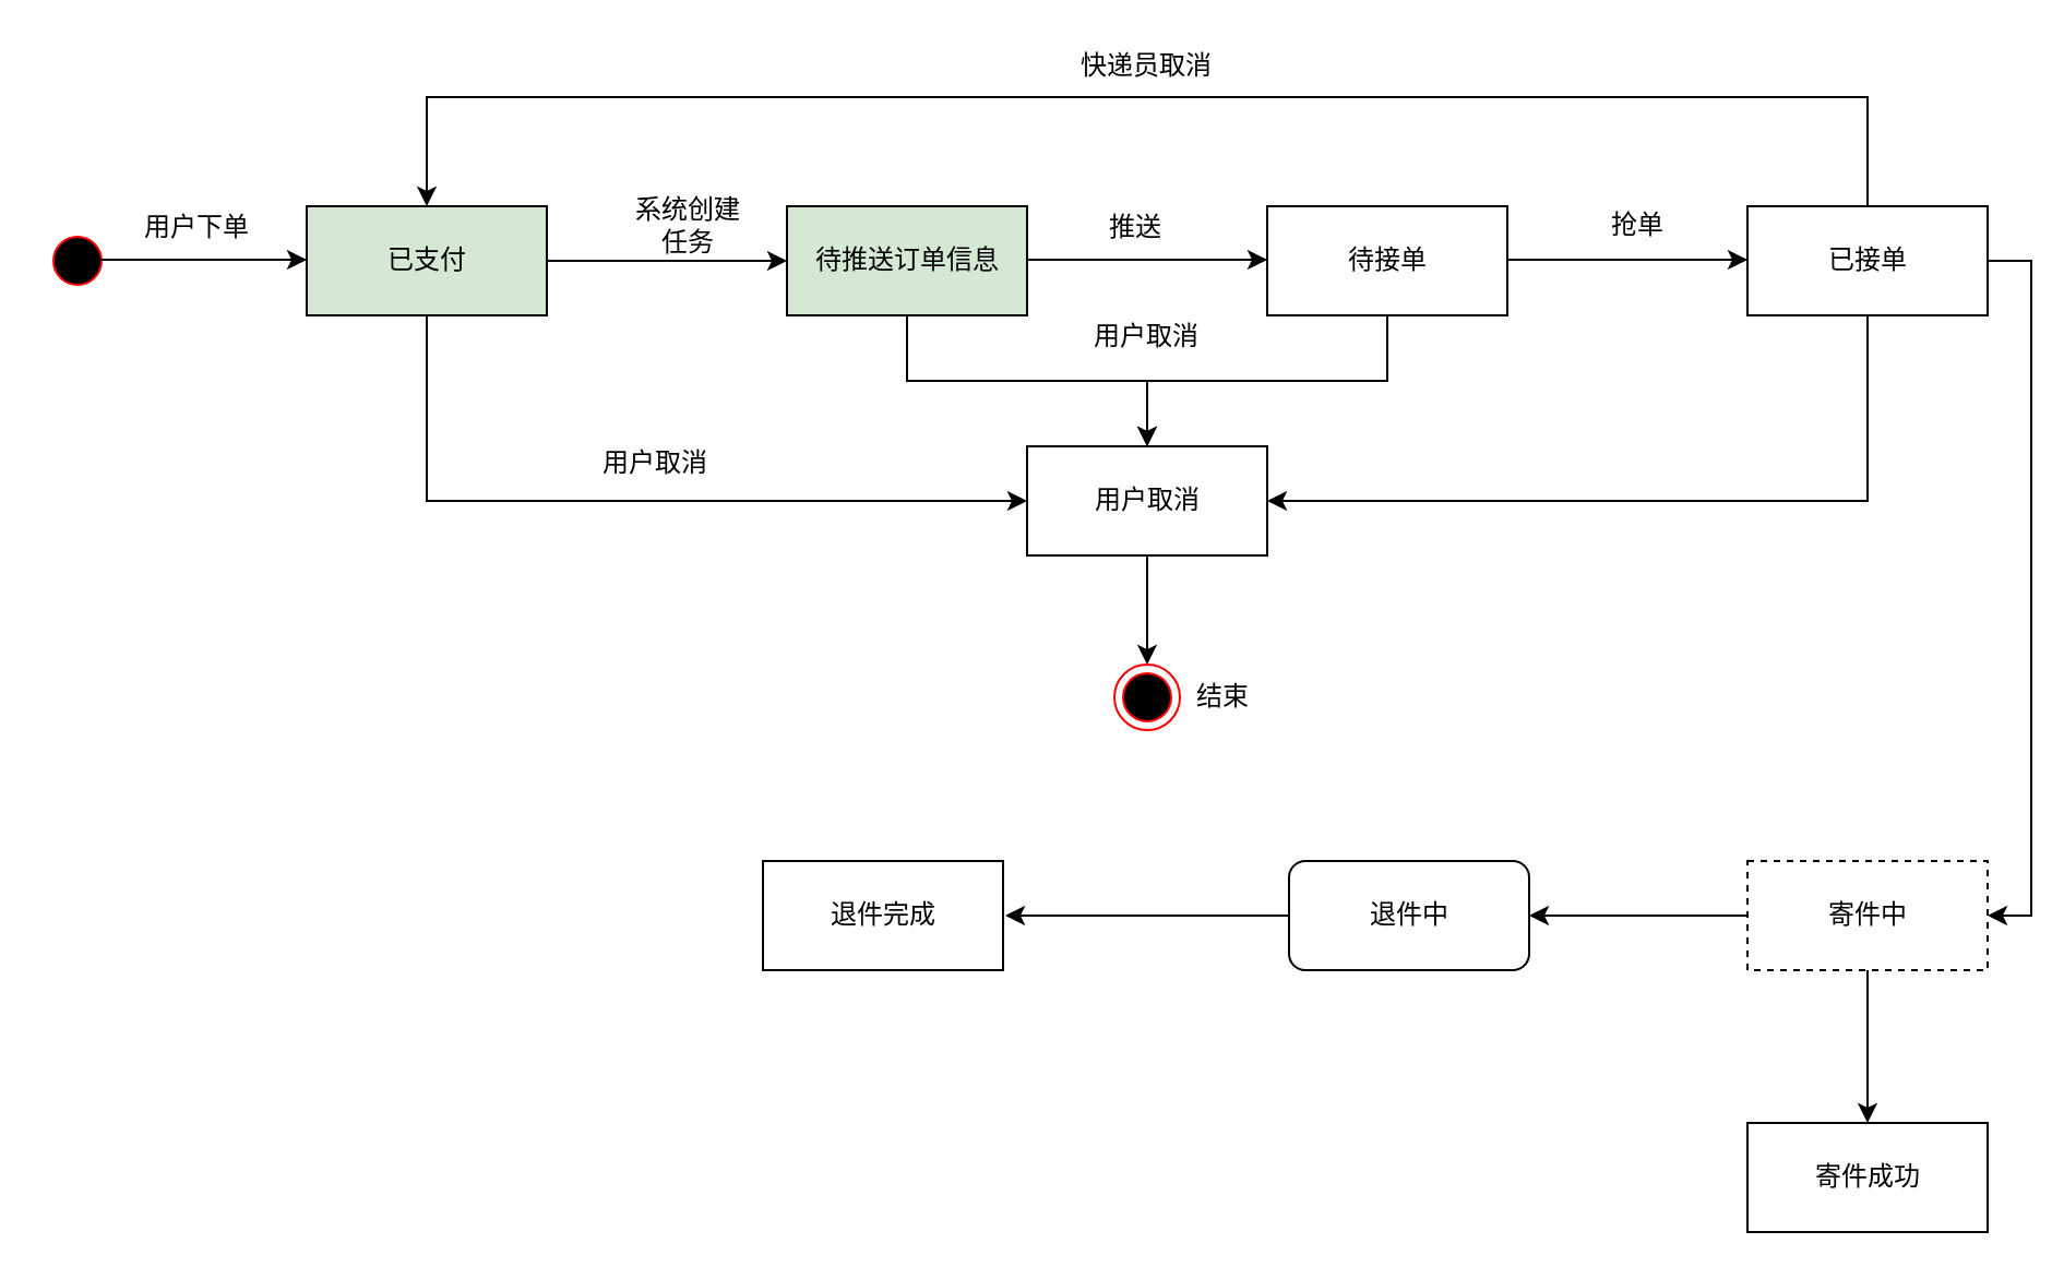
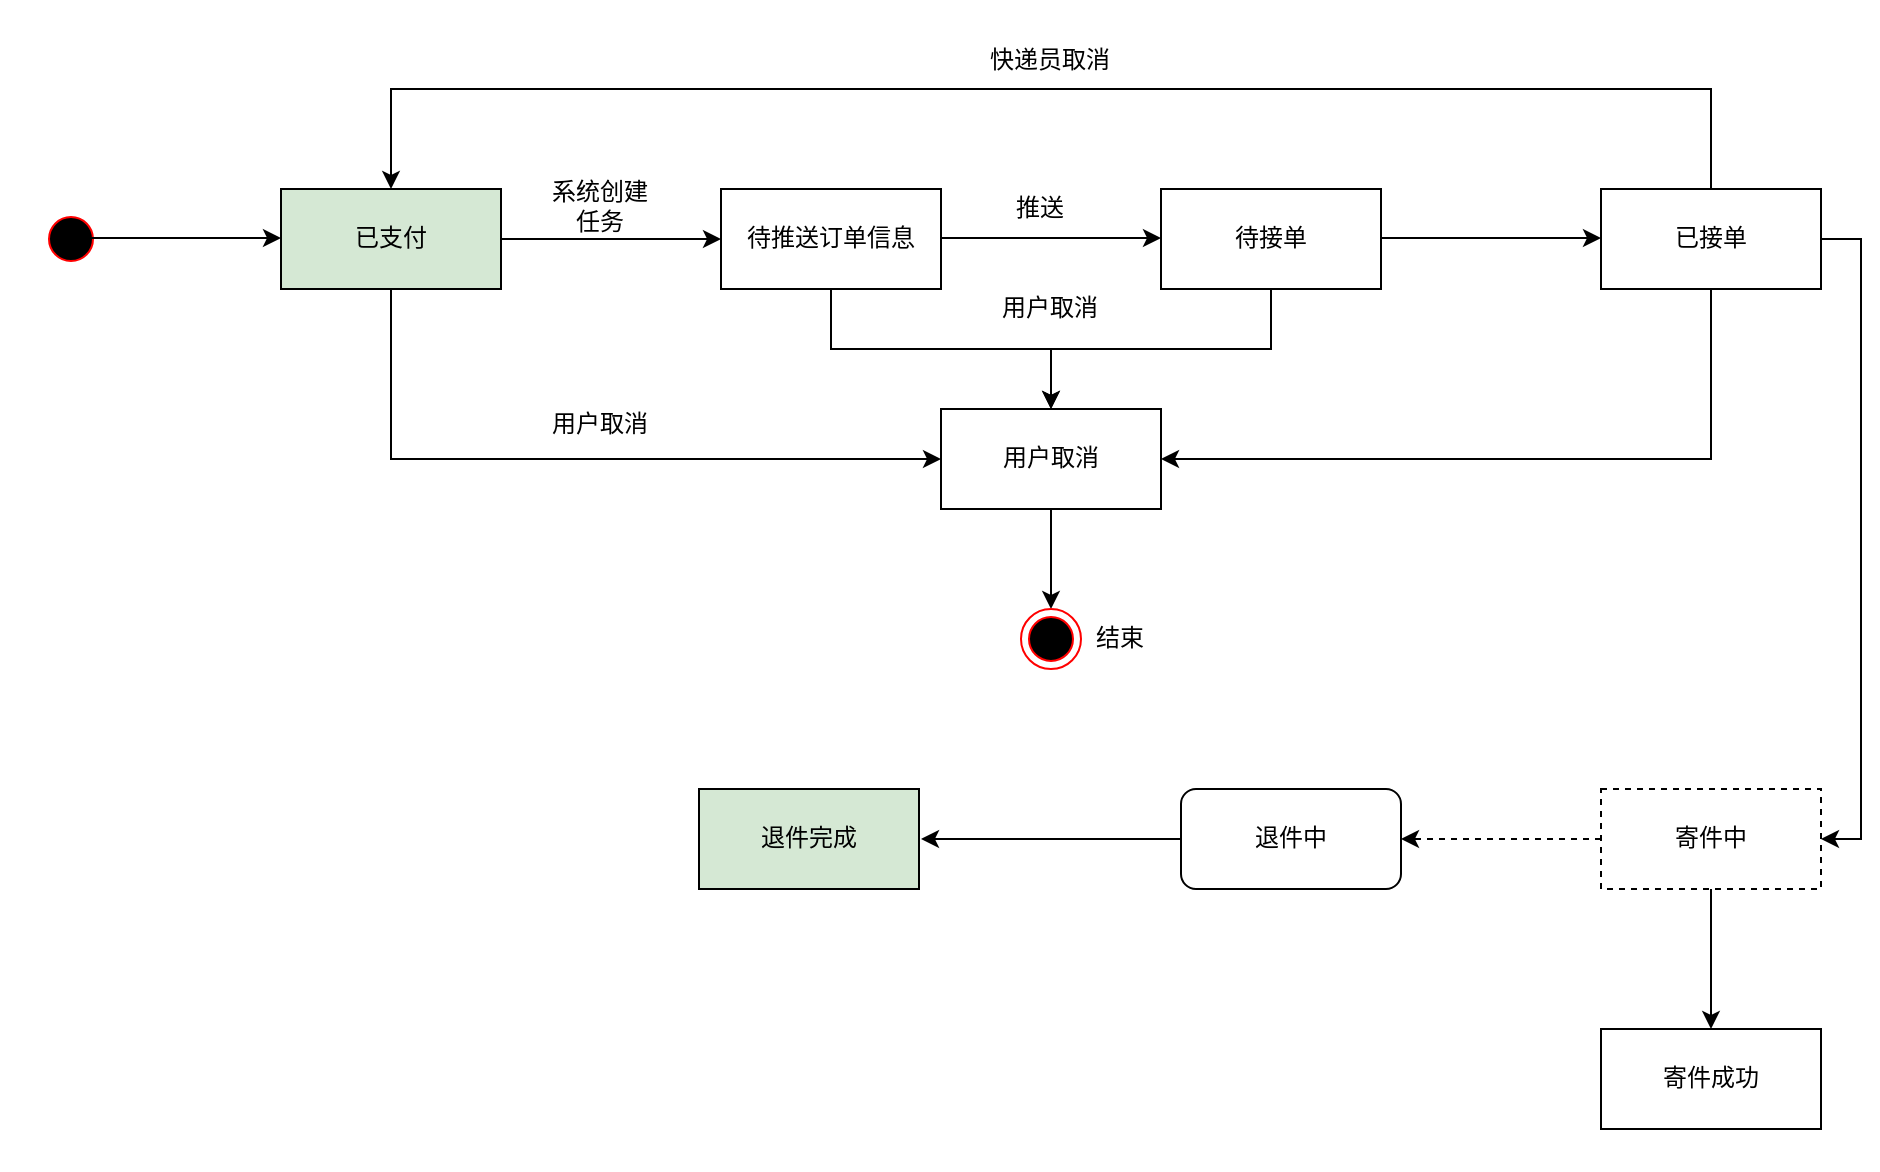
- <mxCell id="10" value="系统创建任务" style="text;html=1;strokeColor=none;fillColor=none;align=center;verticalAlign=middle;whiteSpace=wrap;rounded=0;" vertex="1" parent="1"><mxGeometry x="285" y="93" width="60" height="20" as="geometry" /></mxCell>
+ <mxCell id="10" value="系统创建任务" style="text;html=1;strokeColor=none;fillColor=none;align=center;verticalAlign=middle;whiteSpace=wrap;rounded=0;" vertex="1" parent="1"><mxGeometry x="270" y="93" width="60" height="20" as="geometry" /></mxCell>
- <mxCell id="21" value="抢单" style="text;html=1;strokeColor=none;fillColor=none;align=center;verticalAlign=middle;whiteSpace=wrap;rounded=0;" vertex="1" parent="1"><mxGeometry x="720" y="93" width="60" height="20" as="geometry" /></mxCell>
- <mxCell id="6" value="用户下单" style="text;html=1;strokeColor=none;fillColor=none;align=center;verticalAlign=middle;whiteSpace=wrap;rounded=0;" vertex="1" parent="1"><mxGeometry x="60" y="94" width="60" height="20" as="geometry" /></mxCell>
- <mxCell id="8" value="待推送订单信息" style="html=1;fillColor=#d5e8d4;" vertex="1" parent="1"><mxGeometry x="360" y="94" width="110" height="50" as="geometry" /></mxCell>
+ <mxCell id="8" value="待推送订单信息" style="html=1;" vertex="1" parent="1"><mxGeometry x="360" y="94" width="110" height="50" as="geometry" /></mxCell>
- <mxCell id="33" value="退件完成" style="html=1;" vertex="1" parent="1"><mxGeometry x="349" y="394" width="110" height="50" as="geometry" /></mxCell>
+ <mxCell id="33" value="退件完成" style="html=1;fillColor=#d5e8d4;" vertex="1" parent="1"><mxGeometry x="349" y="394" width="110" height="50" as="geometry" /></mxCell>
- <mxCell id="22" style="edgeStyle=orthogonalEdgeStyle;rounded=0;orthogonalLoop=1;jettySize=auto;html=1;exitX=0;exitY=0.5;exitDx=0;exitDy=0;entryX=1;entryY=0.5;entryDx=0;entryDy=0;" edge="1" parent="1" source="24" target="32"><mxGeometry relative="1" as="geometry" /></mxCell>
+ <mxCell id="22" style="edgeStyle=orthogonalEdgeStyle;rounded=0;orthogonalLoop=1;jettySize=auto;html=1;exitX=0;exitY=0.5;exitDx=0;exitDy=0;entryX=1;entryY=0.5;entryDx=0;entryDy=0;dashed=1;" edge="1" parent="1" source="24" target="32"><mxGeometry relative="1" as="geometry" /></mxCell>
